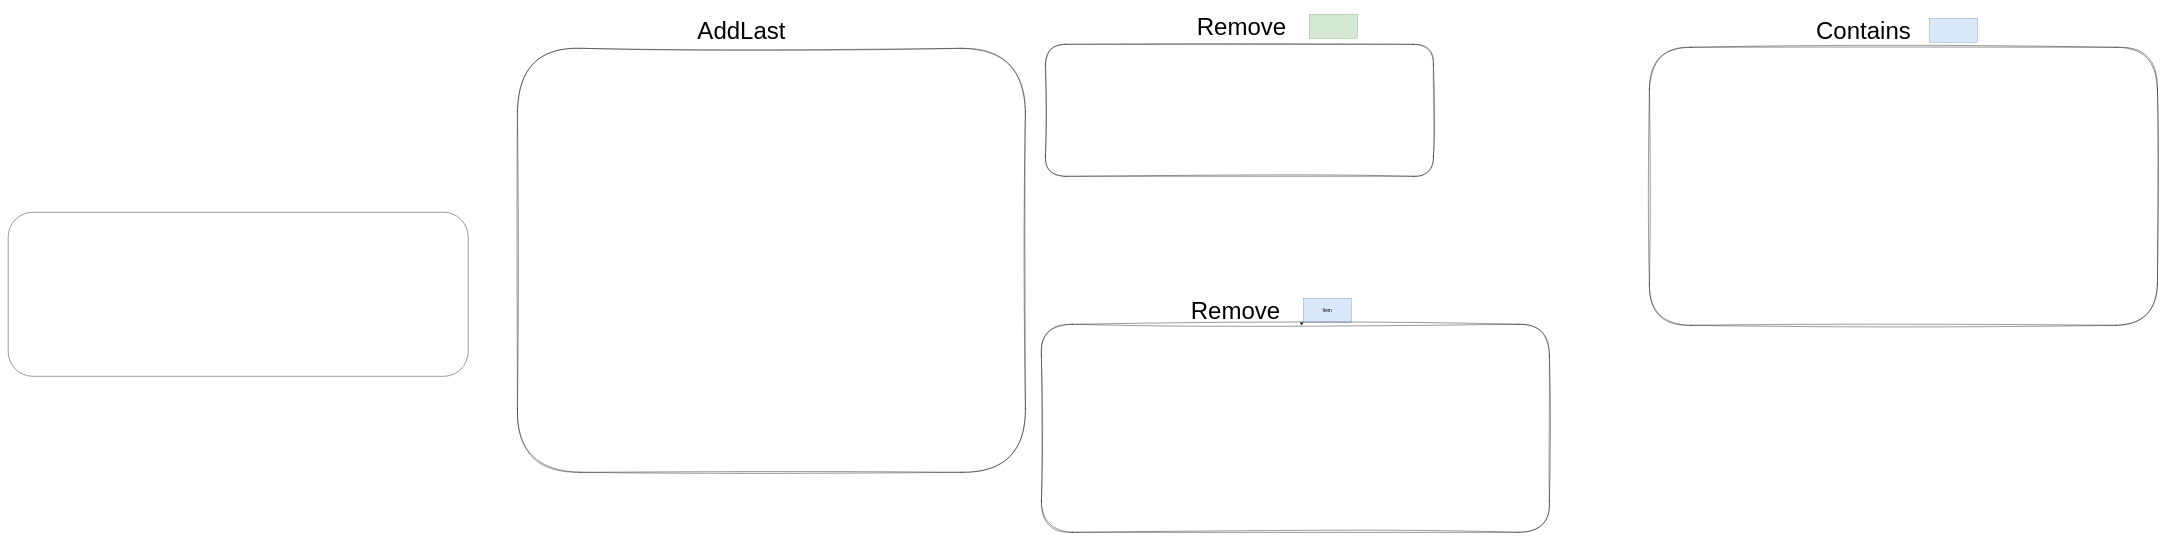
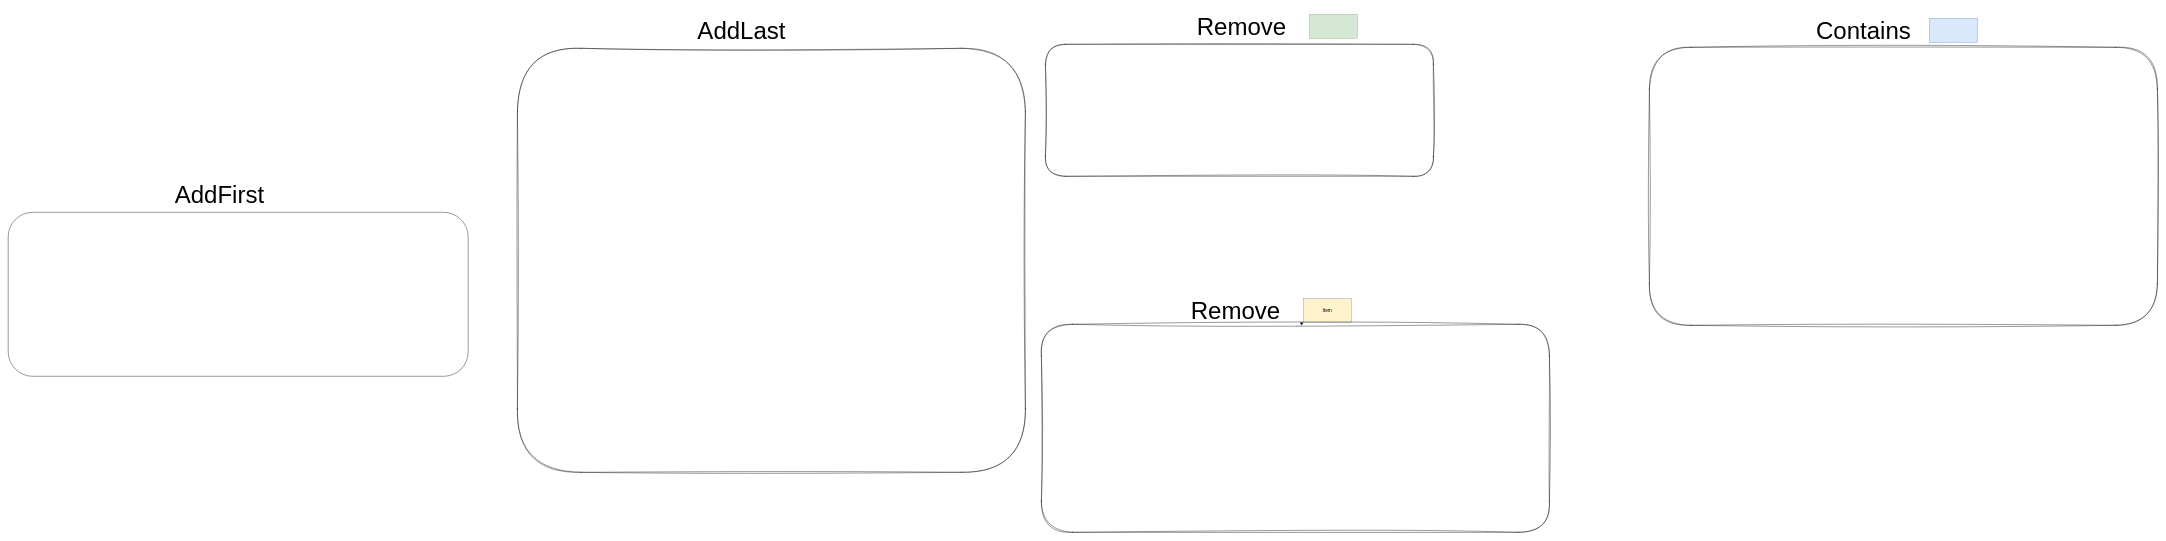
+ <mxCell id="61" value="&lt;font style=&quot;font-size: 60px;&quot;&gt;AddFirst&lt;/font&gt;" style="text;html=1;align=center;verticalAlign=middle;resizable=0;points=[];autosize=1;strokeColor=none;fillColor=none;rounded=0;" vertex="1" parent="1"><mxGeometry x="423" y="440" width="250" height="90" as="geometry" /></mxCell>
- <mxCell id="83" value="Item" style="rounded=0;whiteSpace=wrap;html=1;fillColor=#dae8fc;strokeColor=#6c8ebf;" vertex="1" parent="1"><mxGeometry x="3258" y="745" width="120" height="60" as="geometry" /></mxCell>
+ <mxCell id="83" value="Item" style="rounded=0;whiteSpace=wrap;html=1;fillColor=#fff2cc;strokeColor=#6c8ebf;" vertex="1" parent="1"><mxGeometry x="3258" y="745" width="120" height="60" as="geometry" /></mxCell>
